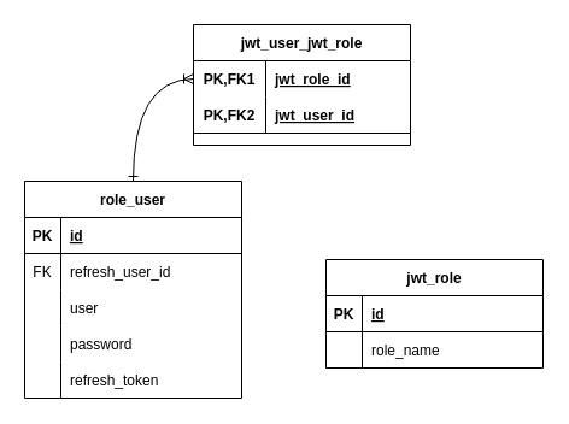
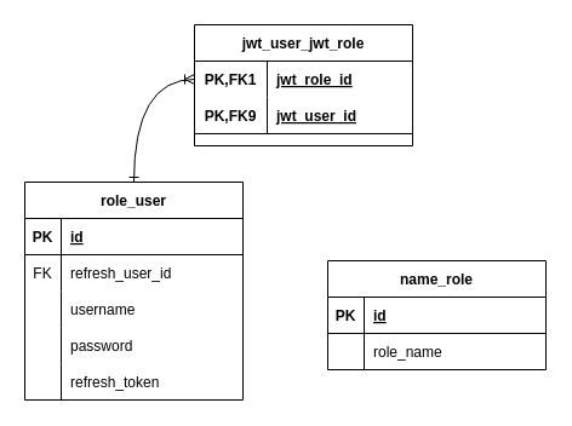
- <mxCell id="31" value="PK,FK2" style="shape=partialRectangle;connectable=0;fillColor=none;top=0;left=0;bottom=0;right=0;fontStyle=1;overflow=hidden;" parent="30" vertex="1"><mxGeometry width="60" height="30" as="geometry"><mxRectangle width="60" height="30" as="alternateBounds" /></mxGeometry></mxCell>
+ <mxCell id="31" value="PK,FK9" style="shape=partialRectangle;connectable=0;fillColor=none;top=0;left=0;bottom=0;right=0;fontStyle=1;overflow=hidden;" parent="30" vertex="1"><mxGeometry width="60" height="30" as="geometry"><mxRectangle width="60" height="30" as="alternateBounds" /></mxGeometry></mxCell>
- <mxCell id="2" value="jwt_role" style="shape=table;startSize=30;container=1;collapsible=1;childLayout=tableLayout;fixedRows=1;rowLines=0;fontStyle=1;align=center;resizeLast=1;" parent="1" vertex="1"><mxGeometry x="270" y="215" width="180" height="90" as="geometry" /></mxCell>
+ <mxCell id="2" value="name_role" style="shape=table;startSize=30;container=1;collapsible=1;childLayout=tableLayout;fixedRows=1;rowLines=0;fontStyle=1;align=center;resizeLast=1;" parent="1" vertex="1"><mxGeometry x="270" y="215" width="180" height="90" as="geometry" /></mxCell>
- <mxCell id="19" value="user" style="shape=partialRectangle;connectable=0;fillColor=none;top=0;left=0;bottom=0;right=0;align=left;spacingLeft=6;overflow=hidden;" parent="17" vertex="1"><mxGeometry x="30" width="150" height="30" as="geometry"><mxRectangle width="150" height="30" as="alternateBounds" /></mxGeometry></mxCell>
+ <mxCell id="19" value="username" style="shape=partialRectangle;connectable=0;fillColor=none;top=0;left=0;bottom=0;right=0;align=left;spacingLeft=6;overflow=hidden;" parent="17" vertex="1"><mxGeometry x="30" width="150" height="30" as="geometry"><mxRectangle width="150" height="30" as="alternateBounds" /></mxGeometry></mxCell>
